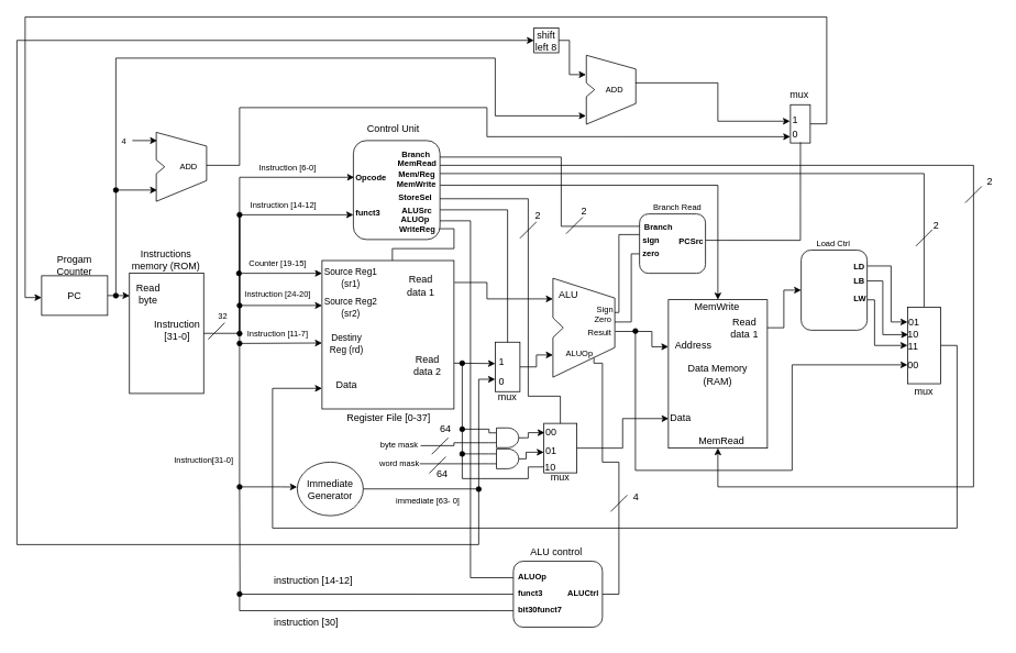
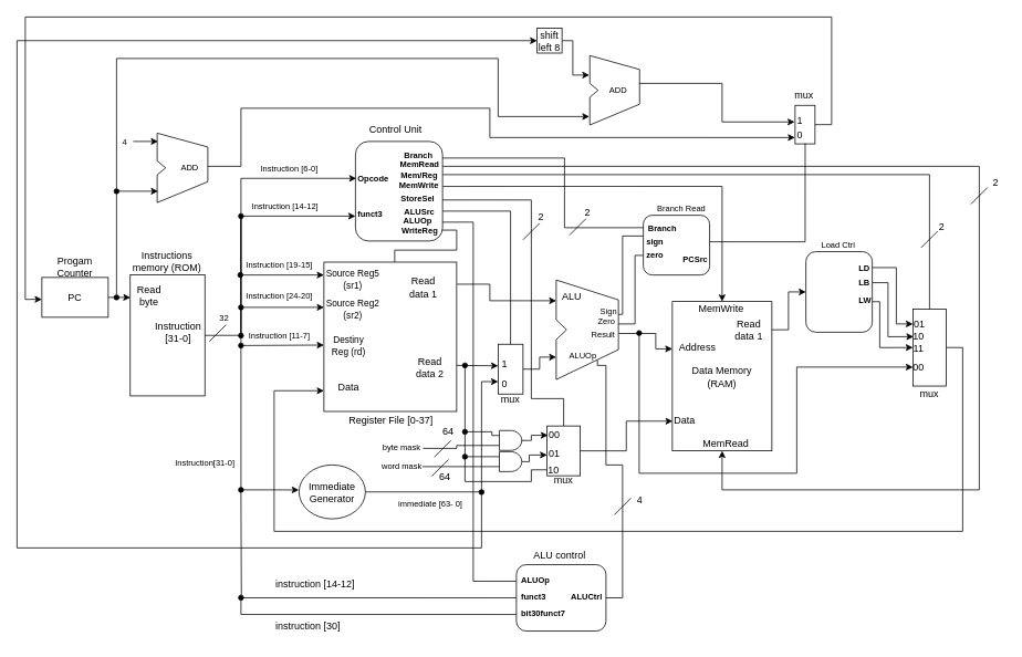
- <mxCell id="201" value="&lt;font style=&quot;font-size: 10px&quot;&gt;&lt;b&gt;PCSrc&lt;/b&gt;&lt;/font&gt;" style="text;html=1;" vertex="1" parent="199"><mxGeometry x="46" y="19" width="27" height="26" as="geometry" /></mxCell>
+ <mxCell id="201" value="&lt;font style=&quot;font-size: 10px&quot;&gt;&lt;b&gt;PCSrc&lt;/b&gt;&lt;/font&gt;" style="text;html=1;" vertex="1" parent="199"><mxGeometry x="46" y="39" width="27" height="26" as="geometry" /></mxCell>
- <mxCell id="84" value="&lt;font style=&quot;font-size: 10px&quot;&gt;Counter [19-15]&lt;/font&gt;&lt;br&gt;" style="text;html=1;strokeColor=none;fillColor=none;align=center;verticalAlign=middle;whiteSpace=wrap;rounded=0;" vertex="1" parent="1"><mxGeometry x="290" y="309.5" width="93" height="19" as="geometry" /></mxCell>
+ <mxCell id="84" value="&lt;font style=&quot;font-size: 10px&quot;&gt;Instruction [19-15]&lt;/font&gt;&lt;br&gt;" style="text;html=1;strokeColor=none;fillColor=none;align=center;verticalAlign=middle;whiteSpace=wrap;rounded=0;" vertex="1" parent="1"><mxGeometry x="290" y="309.5" width="93" height="19" as="geometry" /></mxCell>
- <mxCell id="6" value="&lt;font style=&quot;font-size: 11px&quot;&gt;Source Reg1 (sr1)&lt;/font&gt;" style="text;html=1;strokeColor=none;fillColor=none;align=center;verticalAlign=middle;whiteSpace=wrap;rounded=0;" vertex="1" parent="4"><mxGeometry y="30" width="70" height="20" as="geometry" /></mxCell>
+ <mxCell id="6" value="&lt;font style=&quot;font-size: 11px&quot;&gt;Source Reg5 (sr1)&lt;/font&gt;" style="text;html=1;strokeColor=none;fillColor=none;align=center;verticalAlign=middle;whiteSpace=wrap;rounded=0;" vertex="1" parent="4"><mxGeometry y="30" width="70" height="20" as="geometry" /></mxCell>
